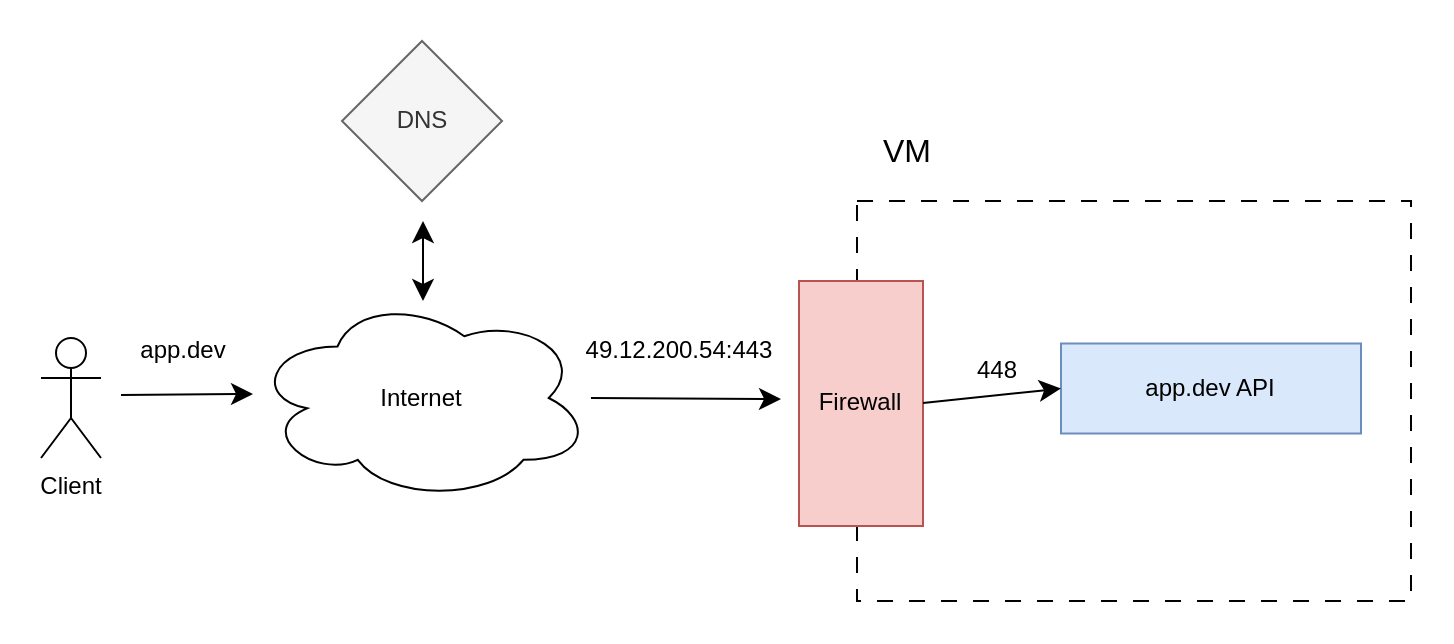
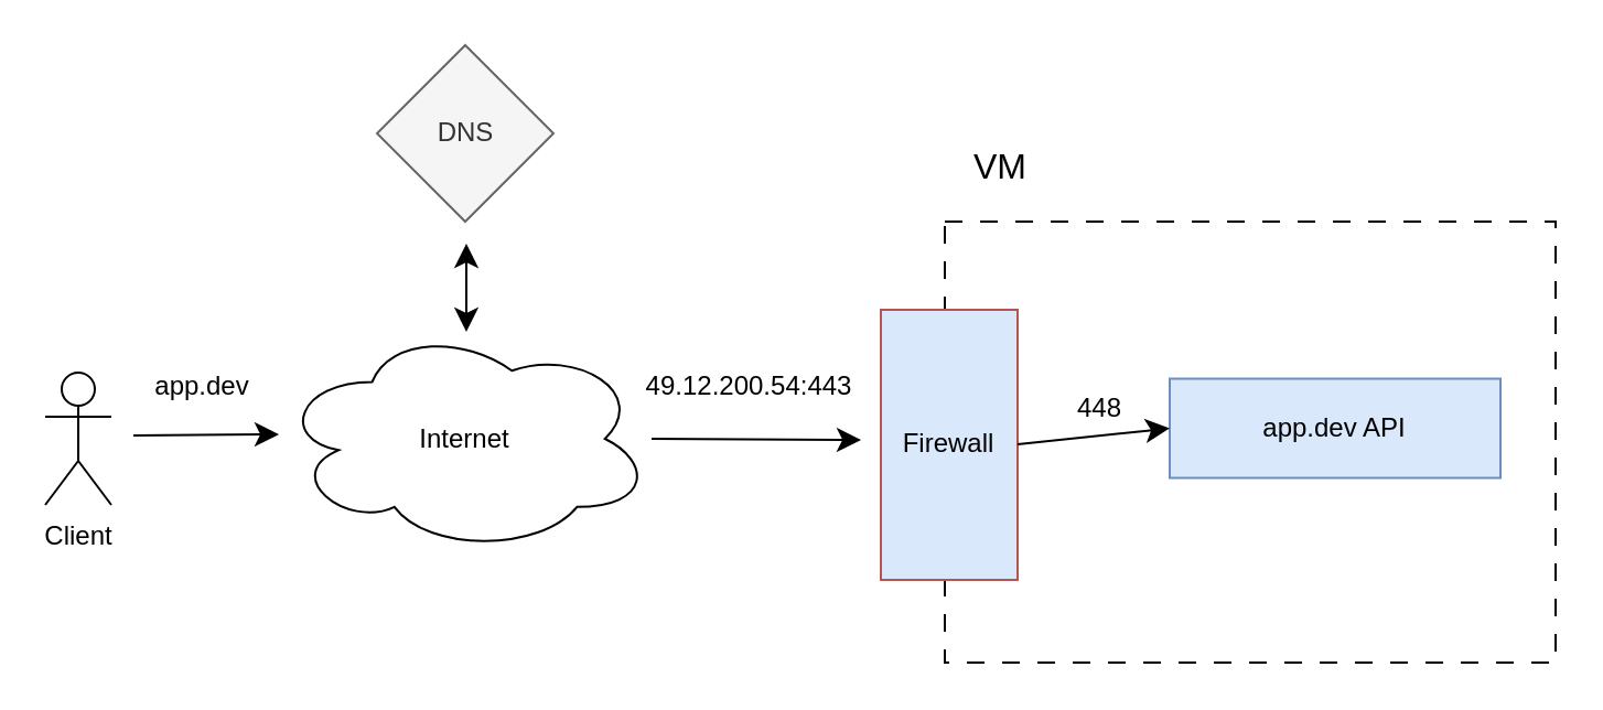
- <mxCell id="5" value="Firewall" style="rounded=0;whiteSpace=wrap;html=1;align=center;verticalAlign=middle;fontFamily=Helvetica;fontSize=12;fillColor=#f8cecc;strokeColor=#b85450;" parent="1" vertex="1"><mxGeometry x="399" y="140" width="62" height="122.5" as="geometry" /></mxCell>
+ <mxCell id="5" value="Firewall" style="rounded=0;whiteSpace=wrap;html=1;align=center;verticalAlign=middle;fontFamily=Helvetica;fontSize=12;fillColor=#dae8fc;strokeColor=#b85450;" parent="1" vertex="1"><mxGeometry x="399" y="140" width="62" height="122.5" as="geometry" /></mxCell>
